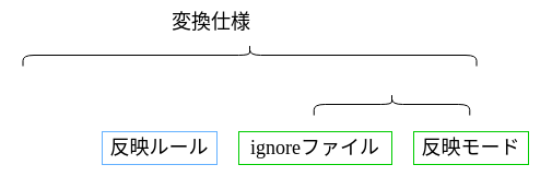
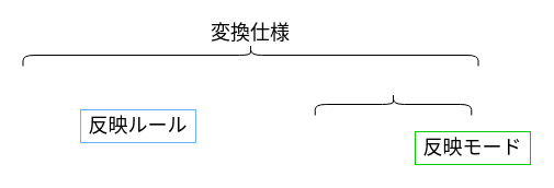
- <mxCell id="2" value="&lt;font style=&quot;font-size: 18px;&quot;&gt;変換仕様&lt;/font&gt;" style="text;html=1;strokeColor=none;fillColor=none;align=center;verticalAlign=middle;whiteSpace=wrap;rounded=0;fontFamily=Noto Sans JP;fontSource=https%3A%2F%2Ffonts.googleapis.com%2Fcss%3Ffamily%3DNoto%2BSans%2BJP;" parent="1" vertex="1"><mxGeometry x="153" y="10" width="80" height="20" as="geometry" /></mxCell>
+ <mxCell id="2" value="&lt;font style=&quot;font-size: 18px;&quot;&gt;変換仕様&lt;/font&gt;" style="text;html=1;strokeColor=none;fillColor=none;align=center;verticalAlign=middle;whiteSpace=wrap;rounded=0;fontFamily=Noto Sans JP;fontSource=https%3A%2F%2Ffonts.googleapis.com%2Fcss%3Ffamily%3DNoto%2BSans%2BJP;" parent="1" vertex="1"><mxGeometry x="188" y="20" width="80" height="20" as="geometry" /></mxCell>
- <mxCell id="4" value="&lt;font style=&quot;font-size: 18px;&quot;&gt;反映ルール&lt;/font&gt;" style="text;html=1;strokeColor=#66B2FF;fillColor=none;align=center;verticalAlign=middle;whiteSpace=wrap;rounded=0;fontFamily=Noto Sans JP;fontSource=https%3A%2F%2Ffonts.googleapis.com%2Fcss%3Ffamily%3DNoto%2BSans%2BJP;" parent="1" vertex="1"><mxGeometry x="93" y="120" width="105" height="30" as="geometry" /></mxCell>
+ <mxCell id="4" value="&lt;font style=&quot;font-size: 18px;&quot;&gt;反映ルール&lt;/font&gt;" style="text;html=1;strokeColor=#66B2FF;fillColor=none;align=center;verticalAlign=middle;whiteSpace=wrap;rounded=0;fontFamily=Noto Sans JP;fontSource=https%3A%2F%2Ffonts.googleapis.com%2Fcss%3Ffamily%3DNoto%2BSans%2BJP;" parent="1" vertex="1"><mxGeometry x="73" y="100" width="105" height="30" as="geometry" /></mxCell>
- <mxCell id="3" value="&lt;font style=&quot;font-size: 18px;&quot;&gt;ignoreファイル&lt;/font&gt;" style="text;html=1;strokeColor=#00CC00;fillColor=none;align=center;verticalAlign=middle;whiteSpace=wrap;rounded=0;fontFamily=Noto Sans JP;fontSource=https%3A%2F%2Ffonts.googleapis.com%2Fcss%3Ffamily%3DNoto%2BSans%2BJP;" parent="1" vertex="1"><mxGeometry x="218" y="120" width="140" height="30" as="geometry" /></mxCell>
